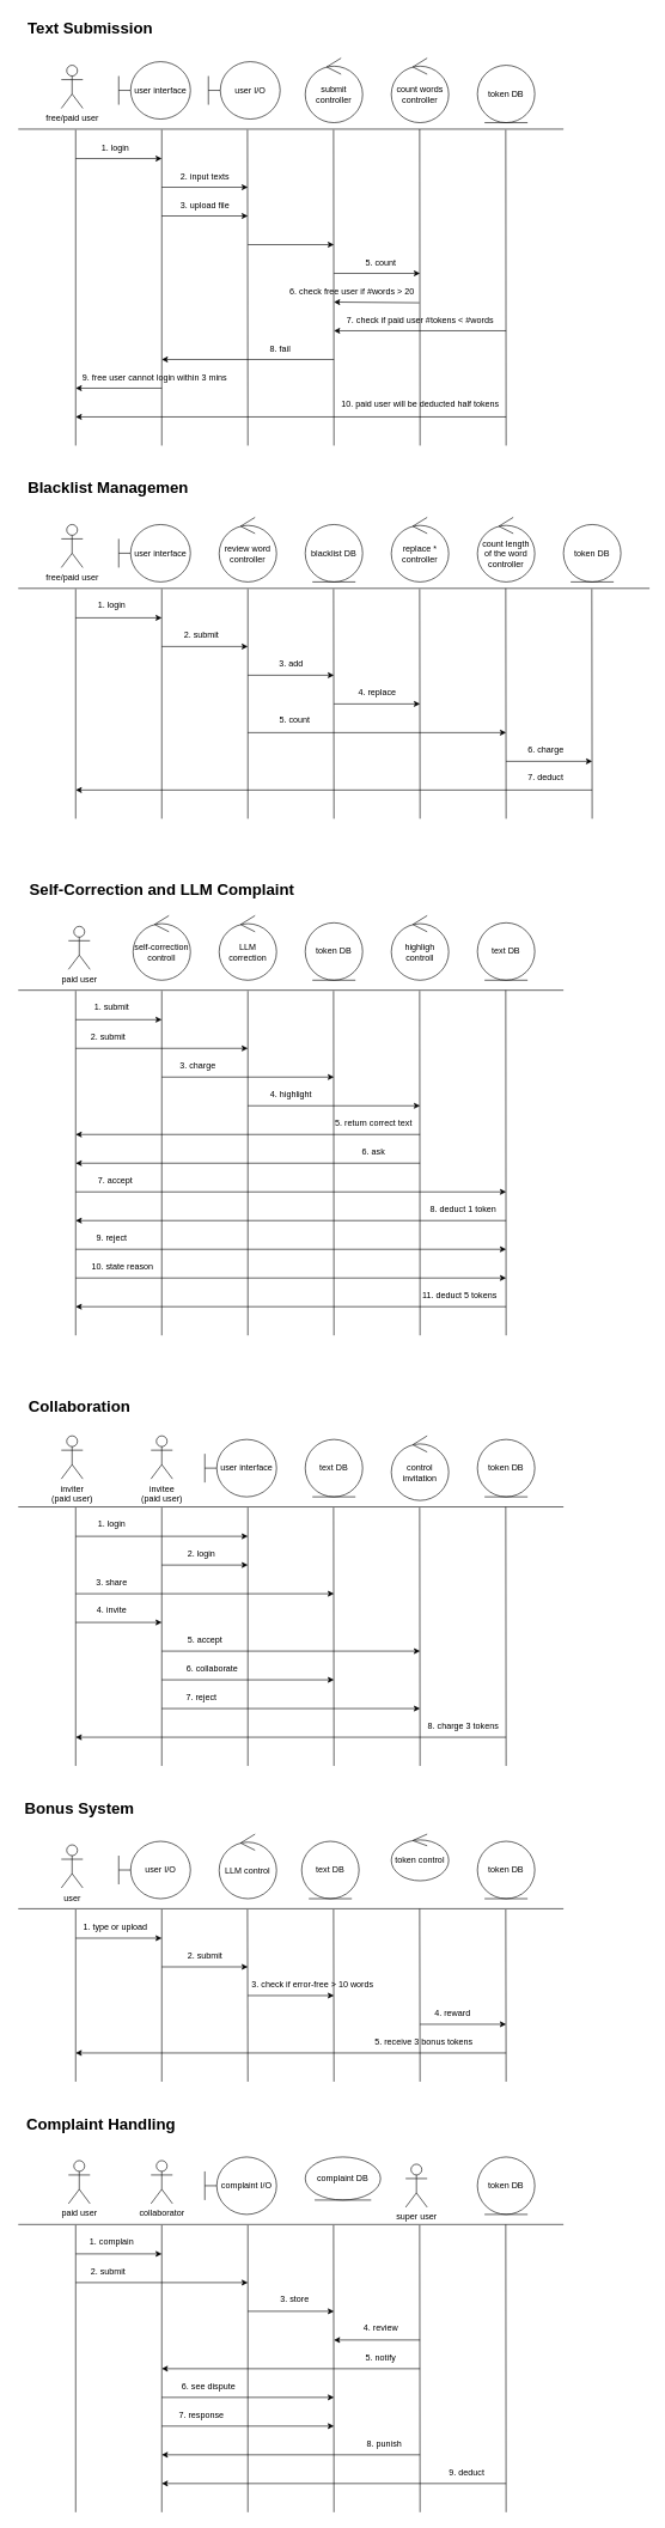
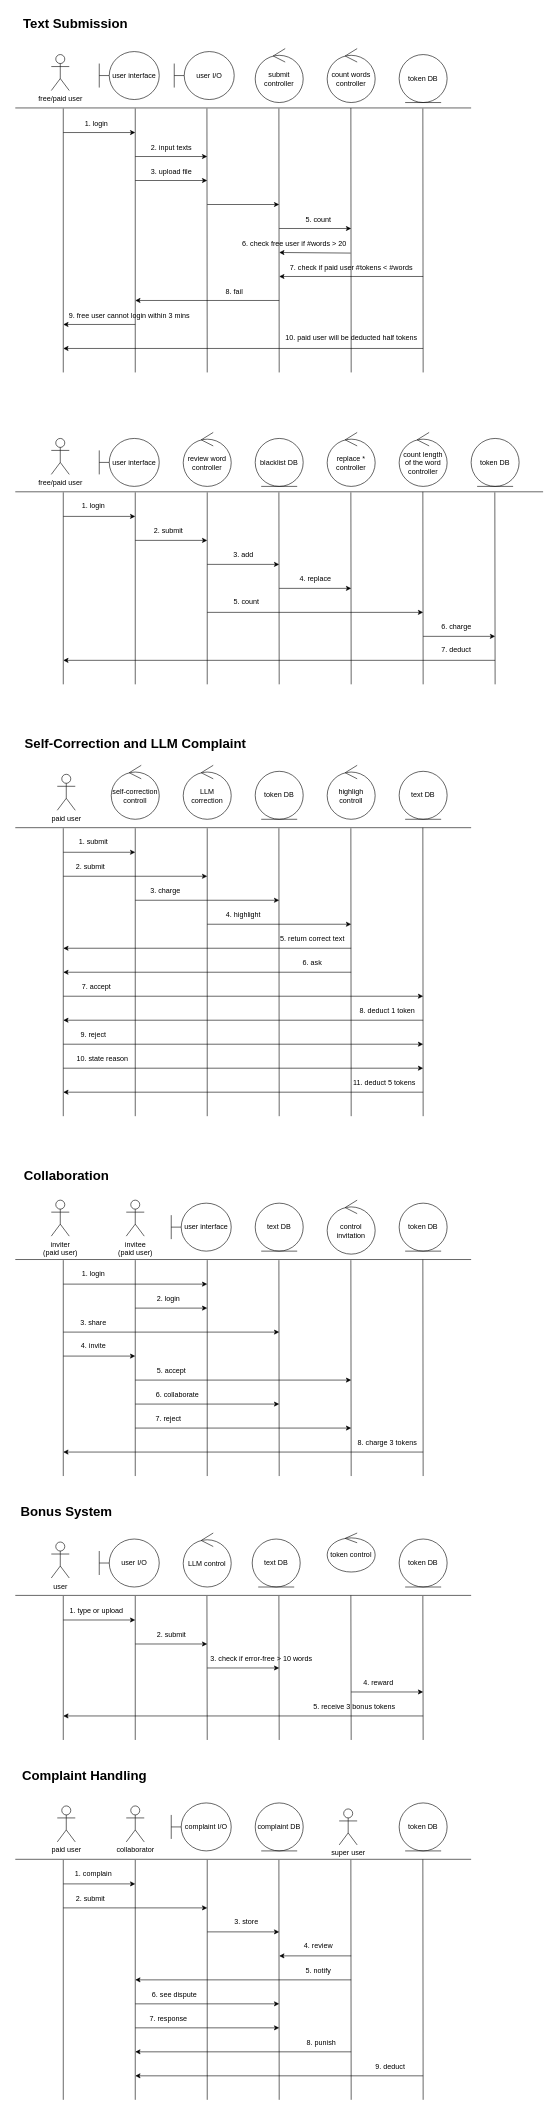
- <mxCell id="52" value="&lt;font style=&quot;font-size: 22px;&quot;&gt;&lt;b&gt;Blacklist Managemen&lt;/b&gt;&lt;/font&gt;" style="text;html=1;align=center;verticalAlign=middle;resizable=0;points=[];autosize=1;strokeColor=none;fillColor=none;" parent="1" vertex="1"><mxGeometry x="25" y="660" width="250" height="40" as="geometry" /></mxCell>
- <mxCell id="95" value="complaint DB" style="ellipse;shape=umlEntity;whiteSpace=wrap;html=1;" vertex="1" parent="1"><mxGeometry x="425" y="3005" width="105" height="60" as="geometry" /></mxCell>
+ <mxCell id="95" value="complaint DB" style="ellipse;shape=umlEntity;whiteSpace=wrap;html=1;" vertex="1" parent="1"><mxGeometry x="425" y="3005" width="80" height="80" as="geometry" /></mxCell>
